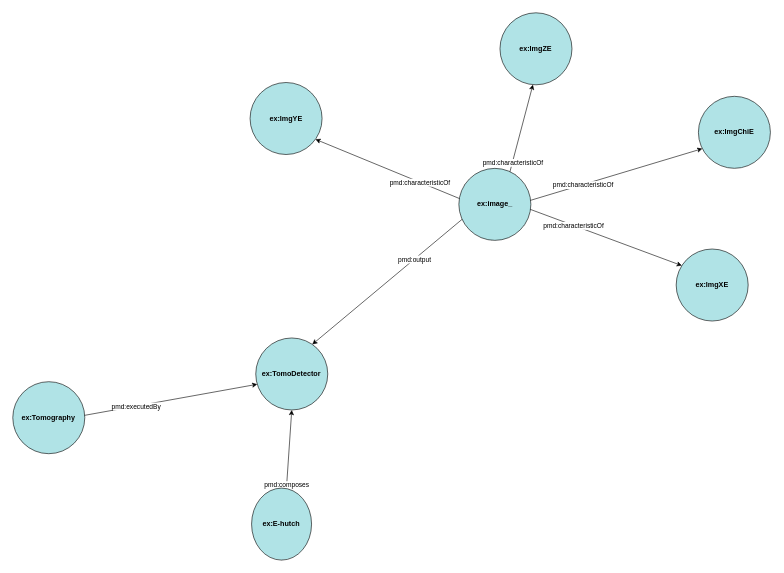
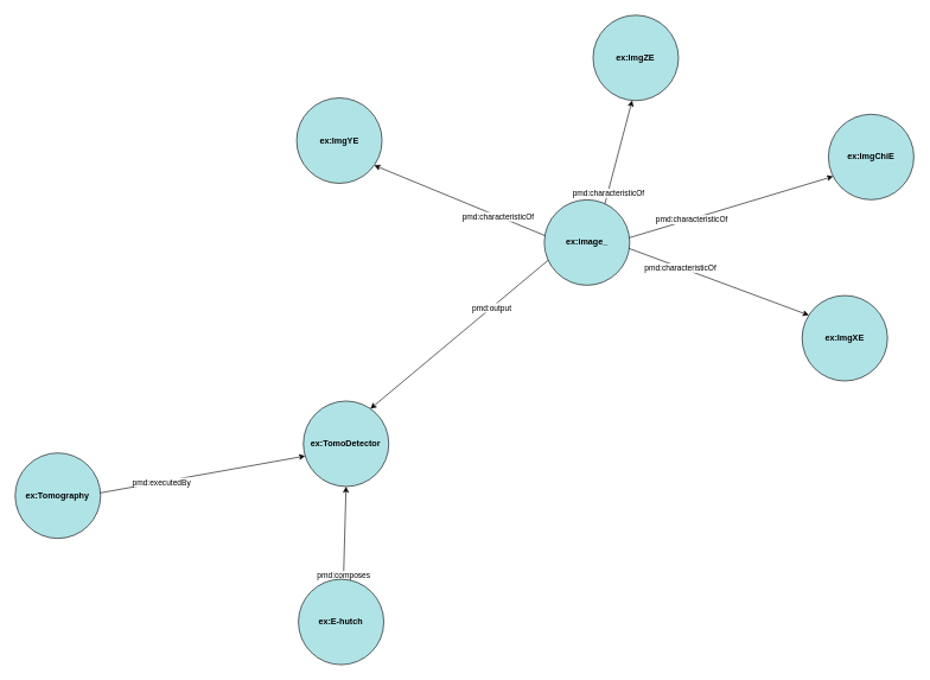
- <mxCell id="23" value="ex:E-hutch" style="ellipse;rounded=0;whiteSpace=wrap;html=1;fillColor=#b0e3e6;strokeColor=#000000;fontStyle=1;" parent="1" vertex="1"><mxGeometry x="418.446" y="813" width="100" height="120" as="geometry" /></mxCell>
+ <mxCell id="23" value="ex:E-hutch" style="ellipse;rounded=0;whiteSpace=wrap;html=1;fillColor=#b0e3e6;strokeColor=#000000;fontStyle=1;" parent="1" vertex="1"><mxGeometry x="418.446" y="813" width="120" height="120" as="geometry" /></mxCell>
